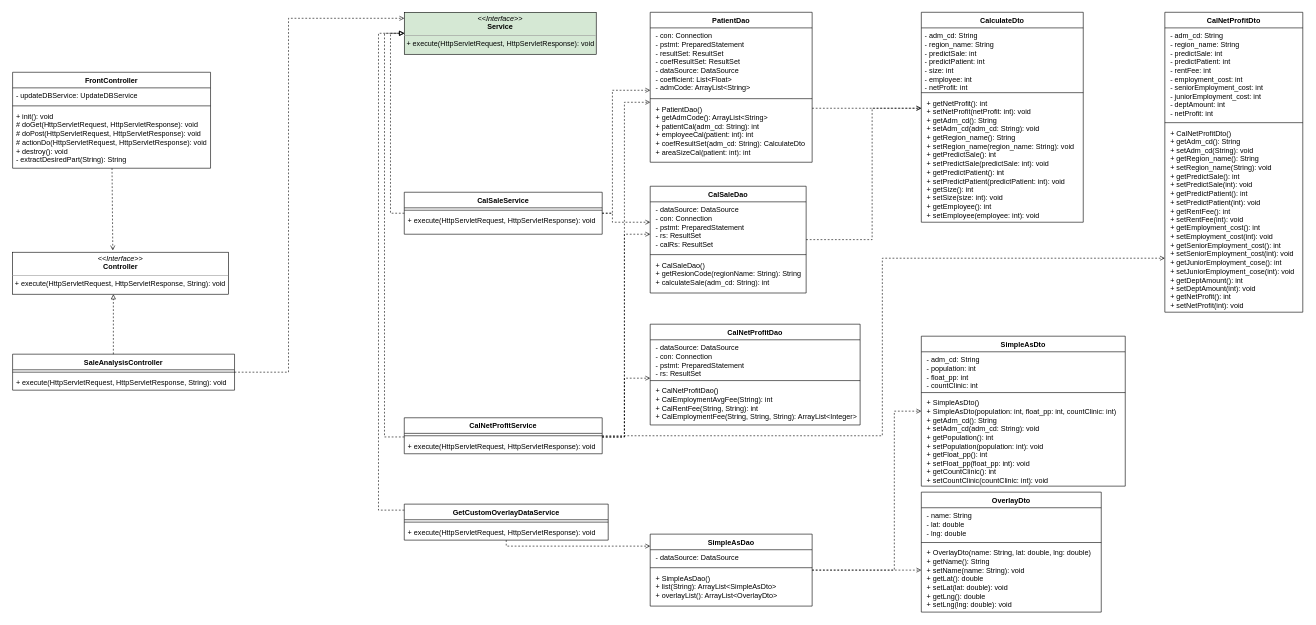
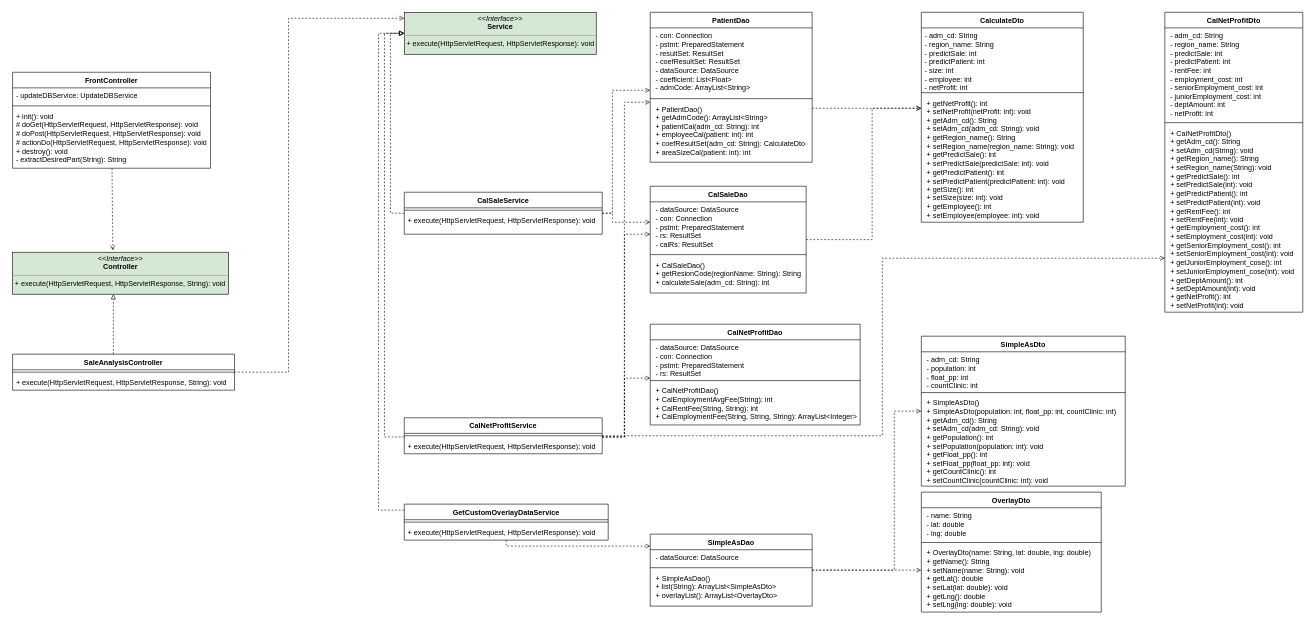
- <mxCell id="2" value="&lt;p style=&quot;margin:0px;margin-top:4px;text-align:center;&quot;&gt;&lt;i&gt;&amp;lt;&amp;lt;Interface&amp;gt;&amp;gt;&lt;/i&gt;&lt;br&gt;&lt;b&gt;Controller&lt;/b&gt;&lt;/p&gt;&lt;hr size=&quot;1&quot;&gt;&lt;p style=&quot;margin:0px;margin-left:4px;&quot;&gt;+ execute(HttpServletRequest, HttpServletResponse, String): void&lt;/p&gt;" style="verticalAlign=top;align=left;overflow=fill;fontSize=12;fontFamily=Helvetica;html=1;whiteSpace=wrap;fillColor=#FFFFFF;fontColor=#000000;" vertex="1" parent="1"><mxGeometry x="20" y="420" width="360" height="70" as="geometry" /></mxCell>
+ <mxCell id="2" value="&lt;p style=&quot;margin:0px;margin-top:4px;text-align:center;&quot;&gt;&lt;i&gt;&amp;lt;&amp;lt;Interface&amp;gt;&amp;gt;&lt;/i&gt;&lt;br&gt;&lt;b&gt;Controller&lt;/b&gt;&lt;/p&gt;&lt;hr size=&quot;1&quot;&gt;&lt;p style=&quot;margin:0px;margin-left:4px;&quot;&gt;+ execute(HttpServletRequest, HttpServletResponse, String): void&lt;/p&gt;" style="verticalAlign=top;align=left;overflow=fill;fontSize=12;fontFamily=Helvetica;html=1;whiteSpace=wrap;fillColor=#d5e8d4;fontColor=#000000;" vertex="1" parent="1"><mxGeometry x="20" y="420" width="360" height="70" as="geometry" /></mxCell>
